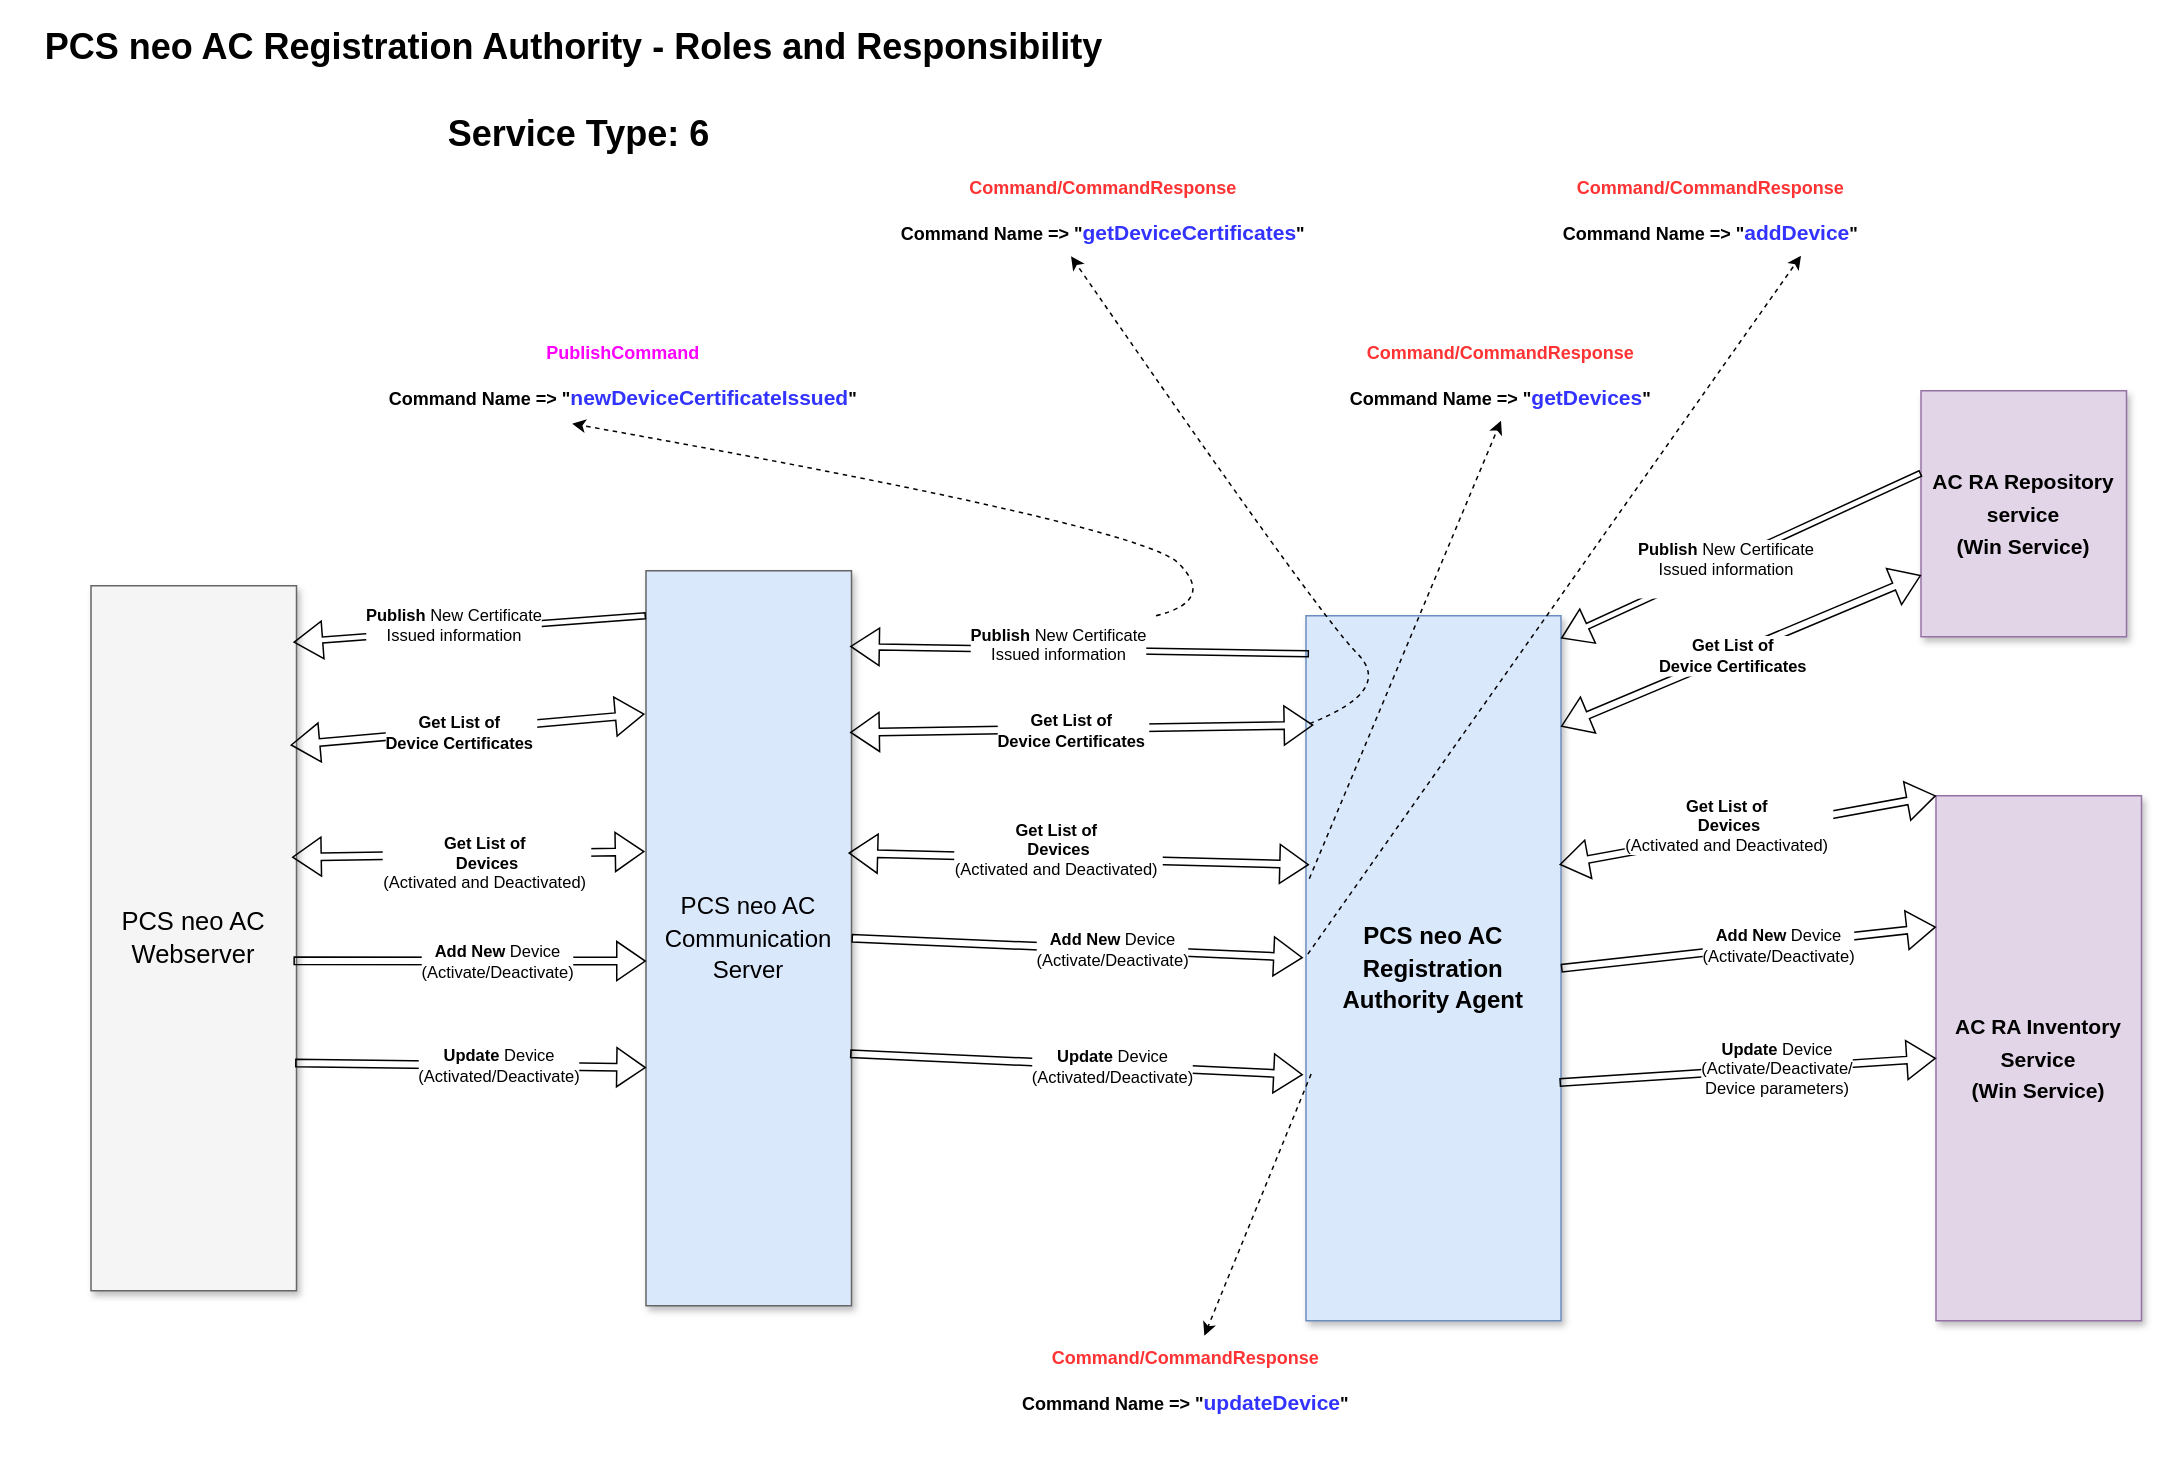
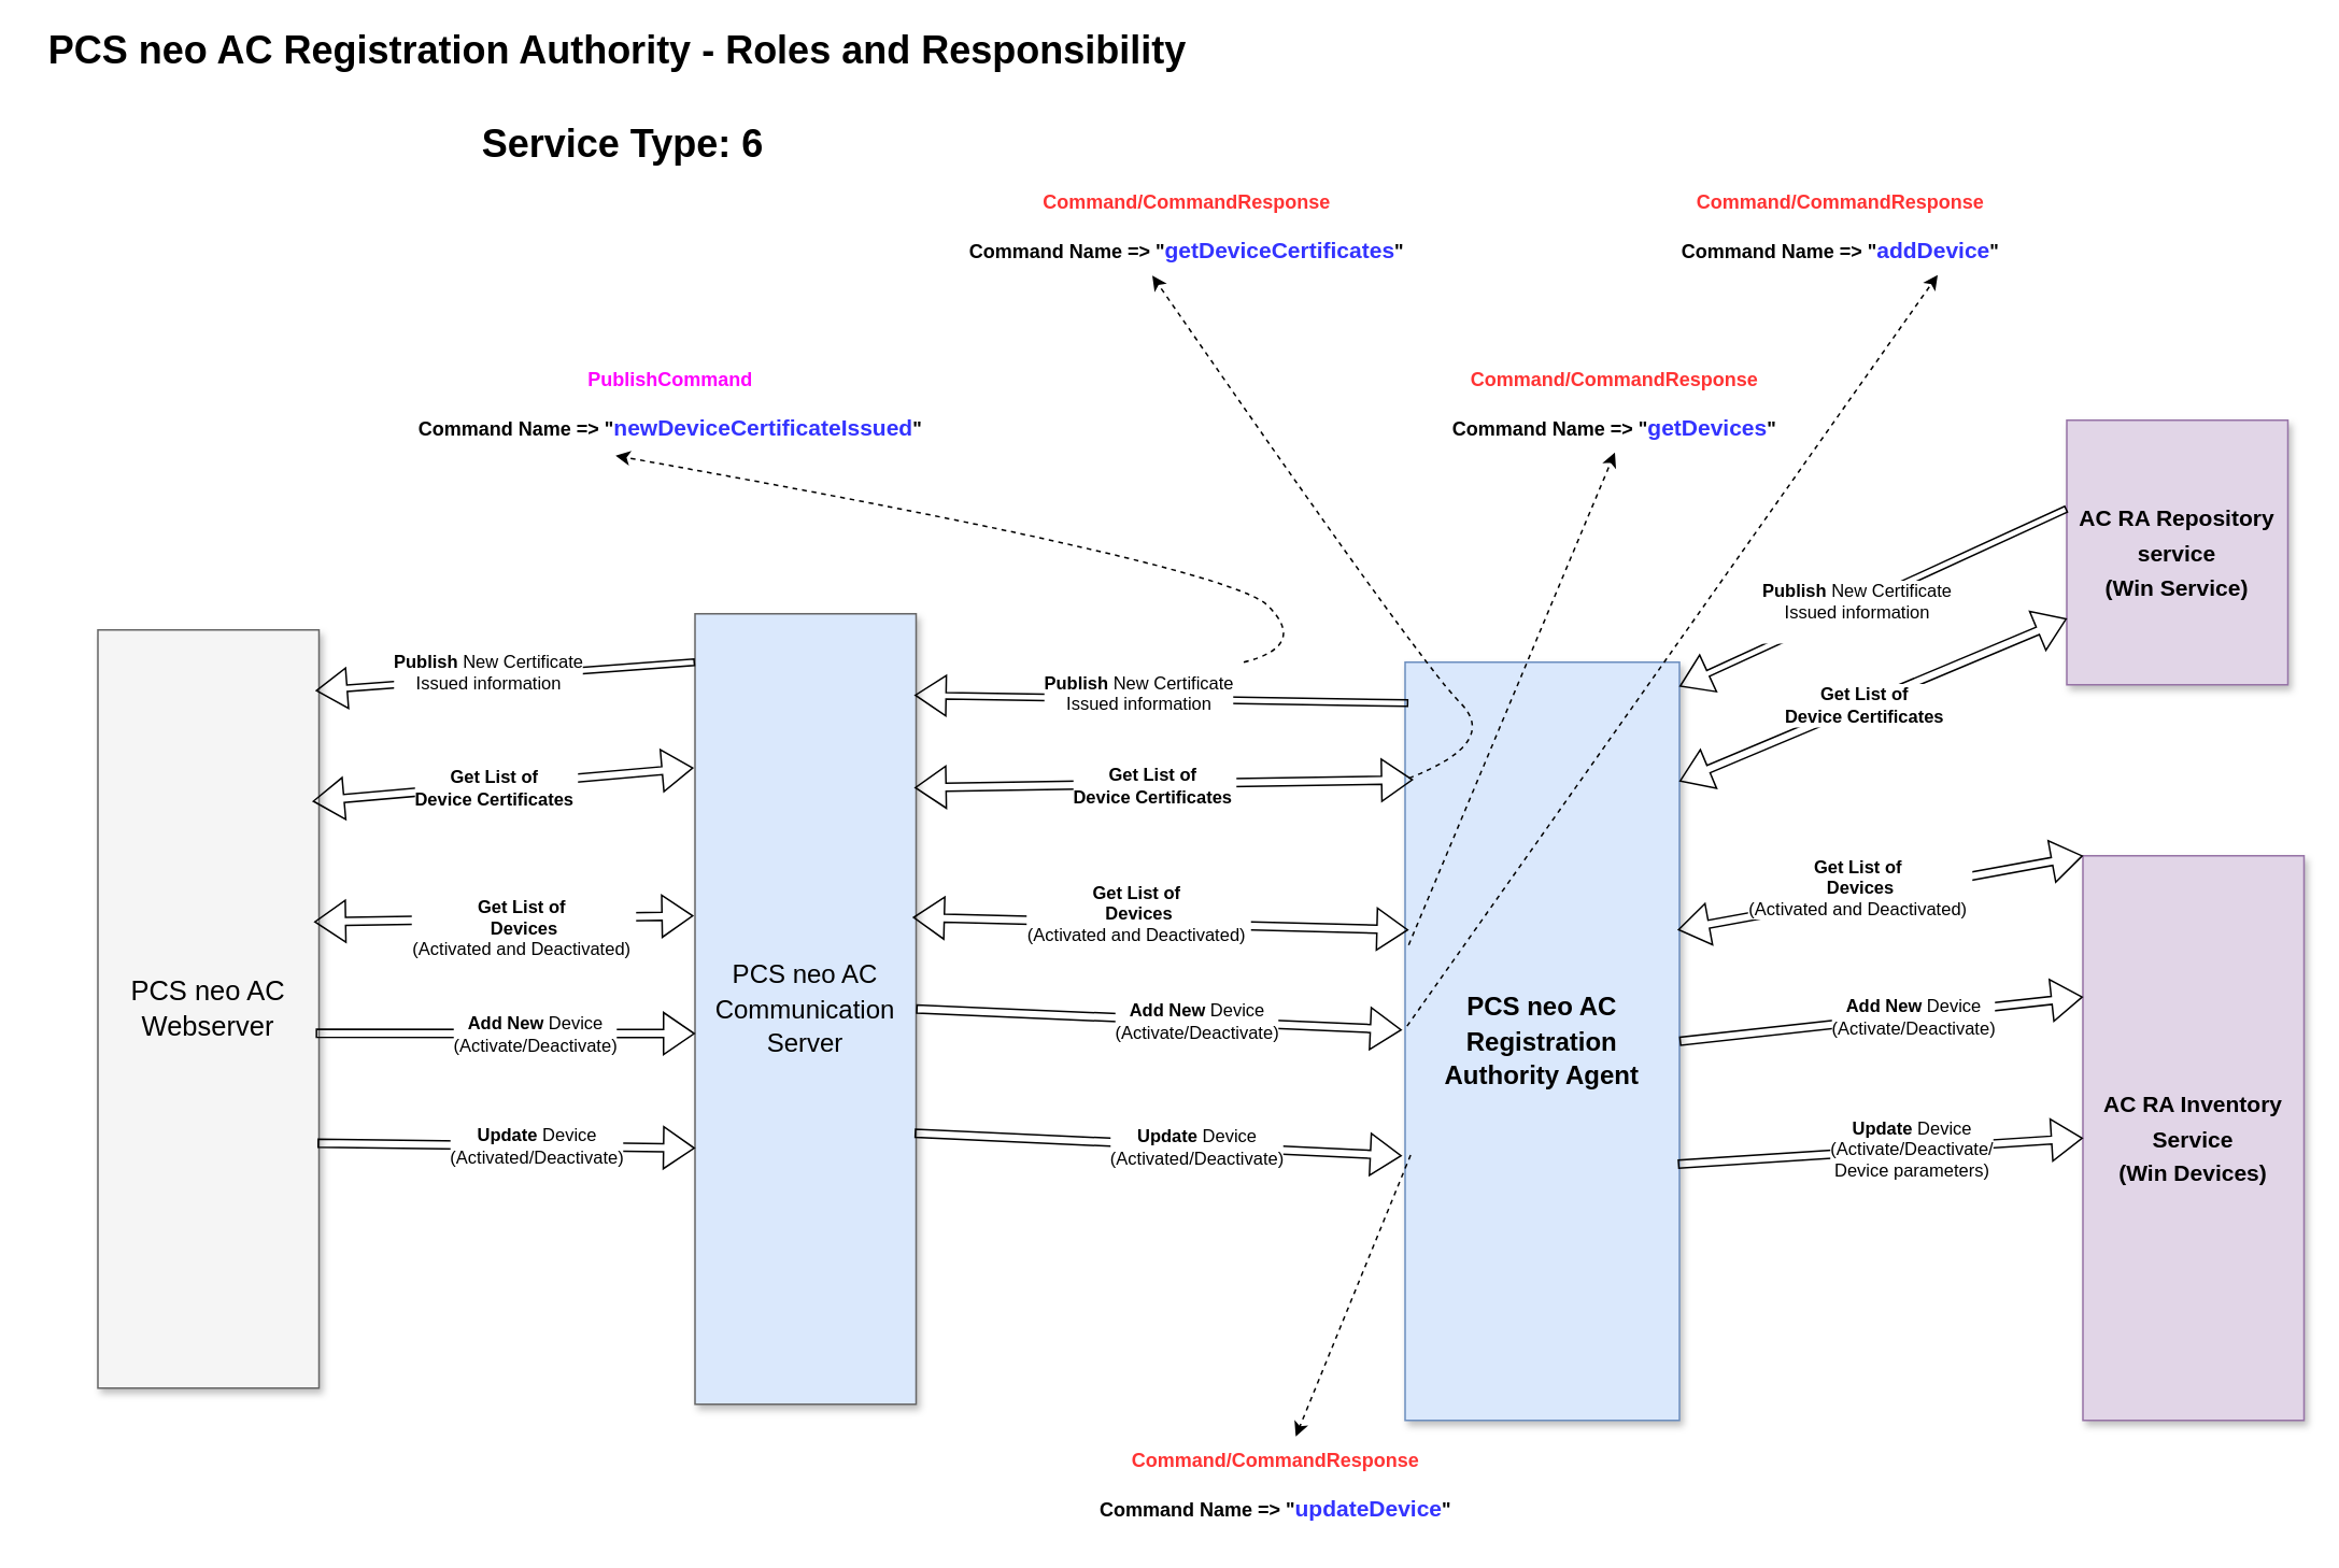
- <mxCell id="5" value="&lt;div&gt;&lt;font style=&quot;font-size: 14px;&quot;&gt;&lt;b&gt;AC RA Inventory Service&lt;/b&gt;&lt;/font&gt;&lt;/div&gt;&lt;div&gt;&lt;font style=&quot;font-size: 14px;&quot;&gt;&lt;b&gt;(Win Service)&lt;/b&gt;&lt;/font&gt;&lt;/div&gt;" style="whiteSpace=wrap;html=1;shadow=1;fontSize=18;fillColor=#e1d5e7;strokeColor=#9673a6;" vertex="1" parent="1"><mxGeometry x="1290" y="530" width="137" height="350" as="geometry" /></mxCell>
+ <mxCell id="5" value="&lt;div&gt;&lt;font style=&quot;font-size: 14px;&quot;&gt;&lt;b&gt;AC RA Inventory Service&lt;/b&gt;&lt;/font&gt;&lt;/div&gt;&lt;div&gt;&lt;font style=&quot;font-size: 14px;&quot;&gt;&lt;b&gt;(Win Devices)&lt;/b&gt;&lt;/font&gt;&lt;/div&gt;" style="whiteSpace=wrap;html=1;shadow=1;fontSize=18;fillColor=#e1d5e7;strokeColor=#9673a6;" vertex="1" parent="1"><mxGeometry x="1290" y="530" width="137" height="350" as="geometry" /></mxCell>
